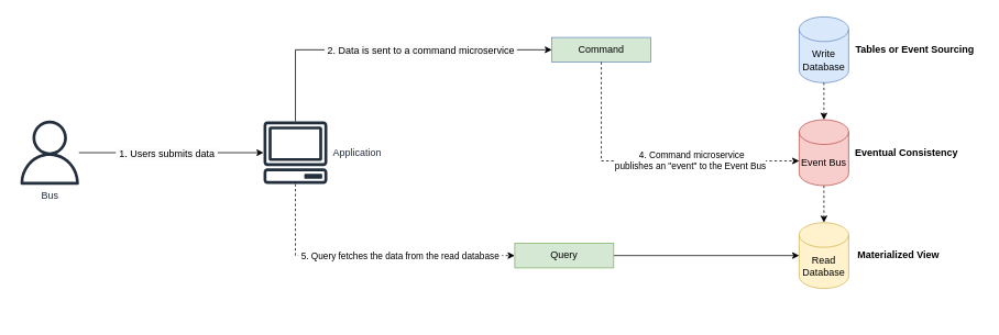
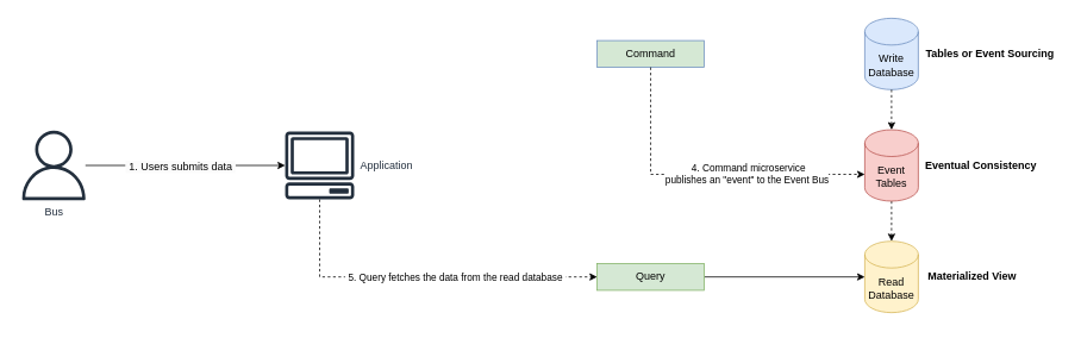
- <mxCell id="5" style="edgeStyle=orthogonalEdgeStyle;rounded=0;orthogonalLoop=1;jettySize=auto;html=1;entryX=0;entryY=0.5;entryDx=0;entryDy=0;" parent="1" source="9" target="10" edge="1"><mxGeometry relative="1" as="geometry"><Array as="points"><mxPoint x="357" y="60" /></Array></mxGeometry></mxCell>
- <mxCell id="6" value="&lt;span style=&quot;font-size: 12px; background-color: rgb(251, 251, 251);&quot;&gt;&amp;nbsp;2. Data is sent to a command microservice&amp;nbsp;&lt;/span&gt;" style="edgeLabel;html=1;align=center;verticalAlign=middle;resizable=0;points=[];" parent="5" vertex="1" connectable="0"><mxGeometry x="0.126" y="-3" relative="1" as="geometry"><mxPoint x="14" y="-3" as="offset" /></mxGeometry></mxCell>
- <mxCell id="18" value="Event Bus" style="shape=cylinder3;whiteSpace=wrap;html=1;boundedLbl=1;backgroundOutline=1;size=15;fillColor=#f8cecc;strokeColor=#b85450;" parent="1" vertex="1"><mxGeometry x="968" y="145" width="60" height="80" as="geometry" /></mxCell>
+ <mxCell id="18" value="Event Tables" style="shape=cylinder3;whiteSpace=wrap;html=1;boundedLbl=1;backgroundOutline=1;size=15;fillColor=#f8cecc;strokeColor=#b85450;" parent="1" vertex="1"><mxGeometry x="968" y="145" width="60" height="80" as="geometry" /></mxCell>
- <mxCell id="14" value="Query" style="rounded=0;whiteSpace=wrap;html=1;fillColor=#d5e8d4;strokeColor=#82b366;" parent="1" vertex="1"><mxGeometry x="623" y="295" width="120" height="30" as="geometry" /></mxCell>
+ <mxCell id="14" value="Query" style="rounded=0;whiteSpace=wrap;html=1;fillColor=#d5e8d4;strokeColor=#82b366;" parent="1" vertex="1"><mxGeometry x="668" y="295" width="120" height="30" as="geometry" /></mxCell>
